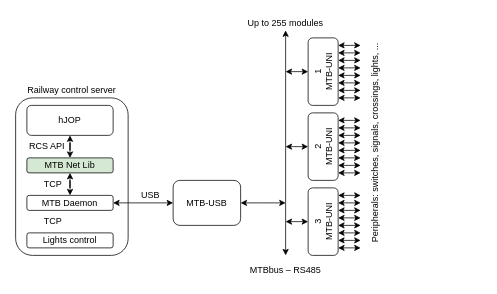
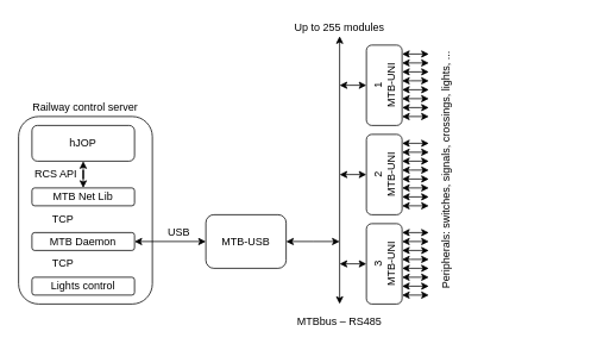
- <mxCell id="13" value="MTB Net Lib" style="rounded=1;whiteSpace=wrap;html=1;fillColor=#d5e8d4;" parent="1" vertex="1"><mxGeometry x="35" y="210" width="115" height="20" as="geometry" /></mxCell>
+ <mxCell id="13" value="MTB Net Lib" style="rounded=1;whiteSpace=wrap;html=1;" parent="1" vertex="1"><mxGeometry x="35" y="210" width="115" height="20" as="geometry" /></mxCell>
- <mxCell id="12" style="edgeStyle=orthogonalEdgeStyle;rounded=0;orthogonalLoop=1;jettySize=auto;html=1;entryX=0.5;entryY=0;entryDx=0;entryDy=0;startArrow=classic;startFill=1;" parent="1" source="13" target="15" edge="1"><mxGeometry relative="1" as="geometry" /></mxCell>
